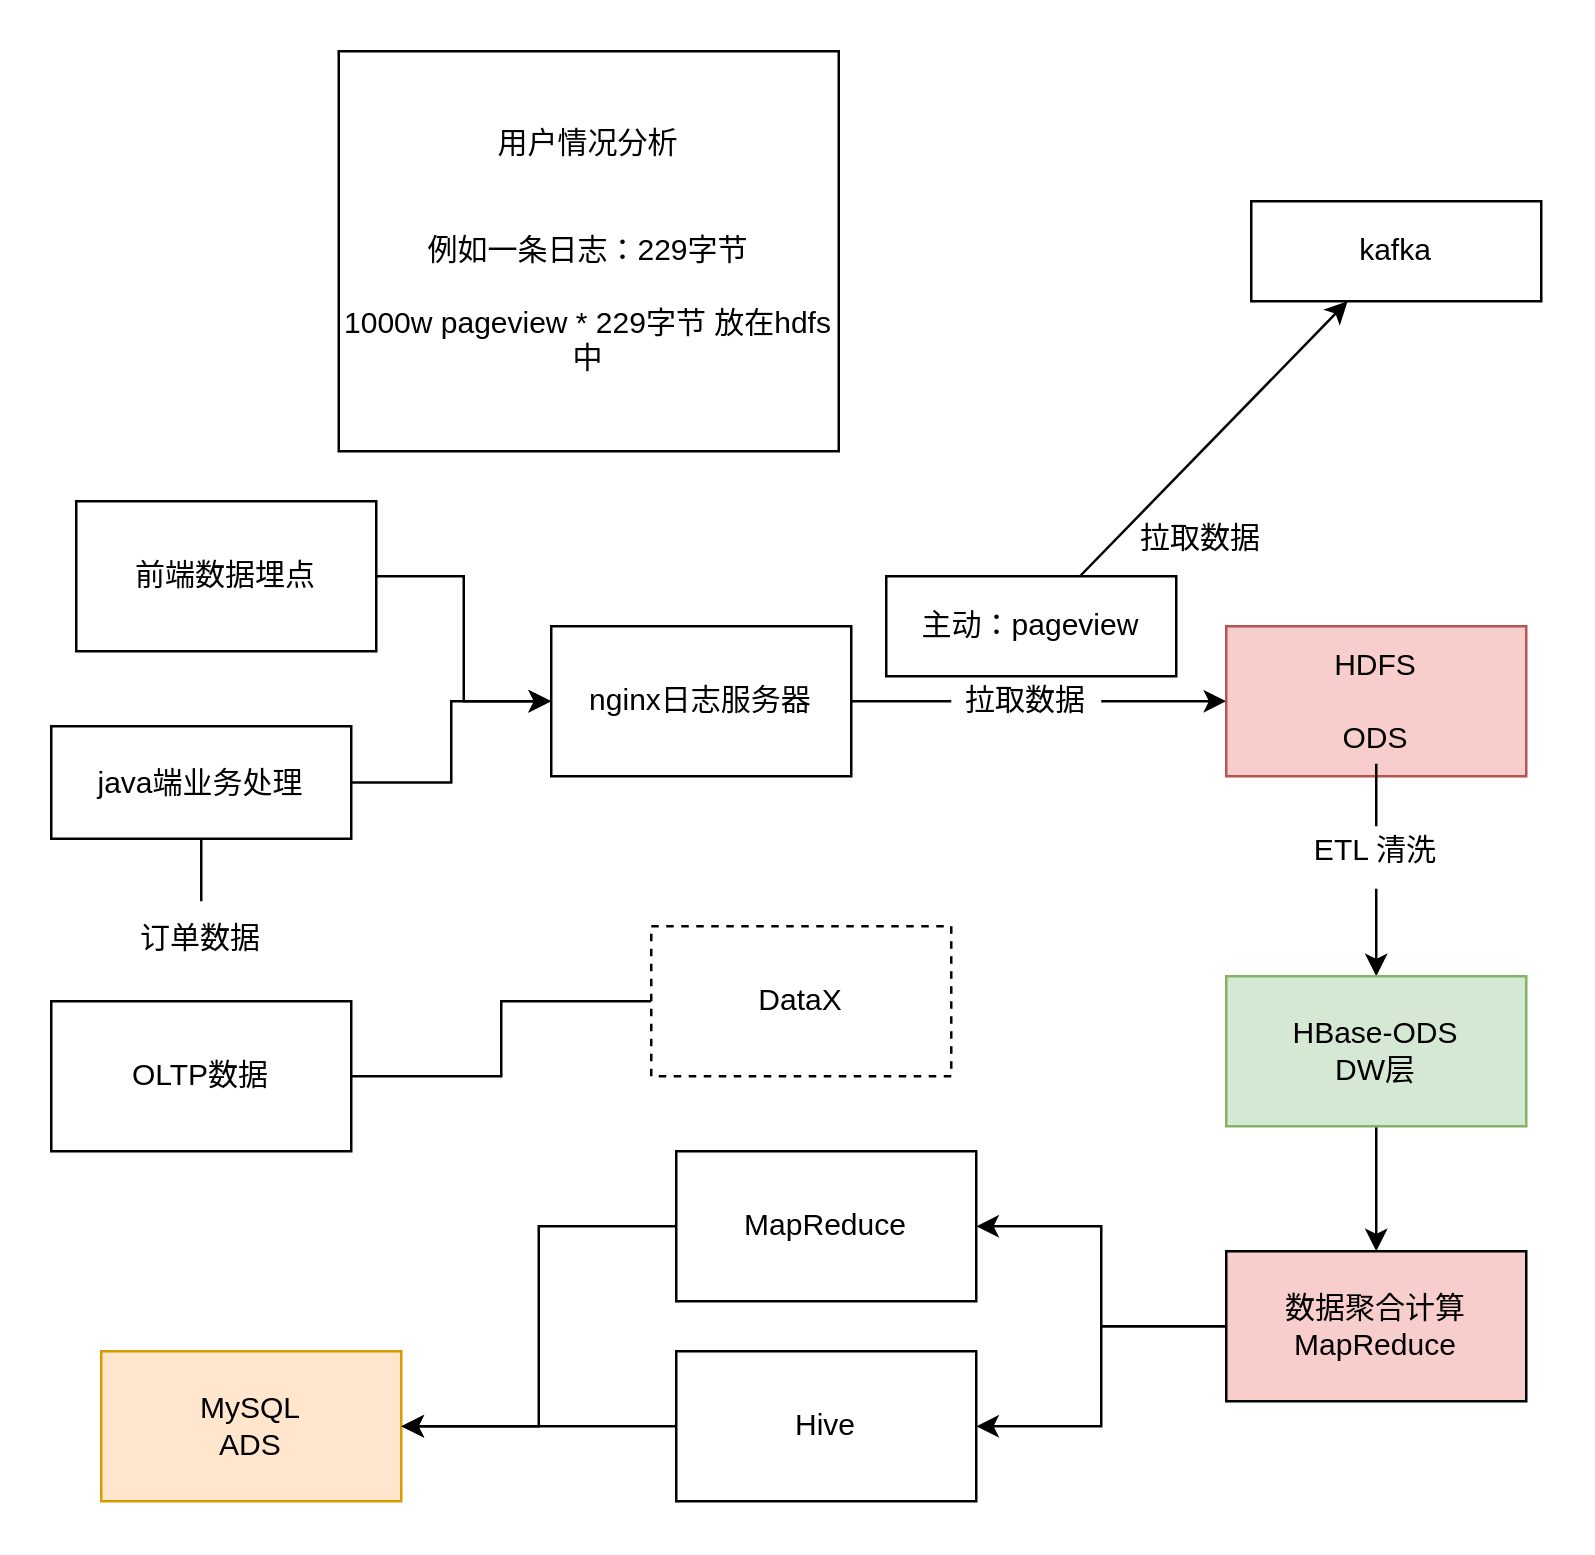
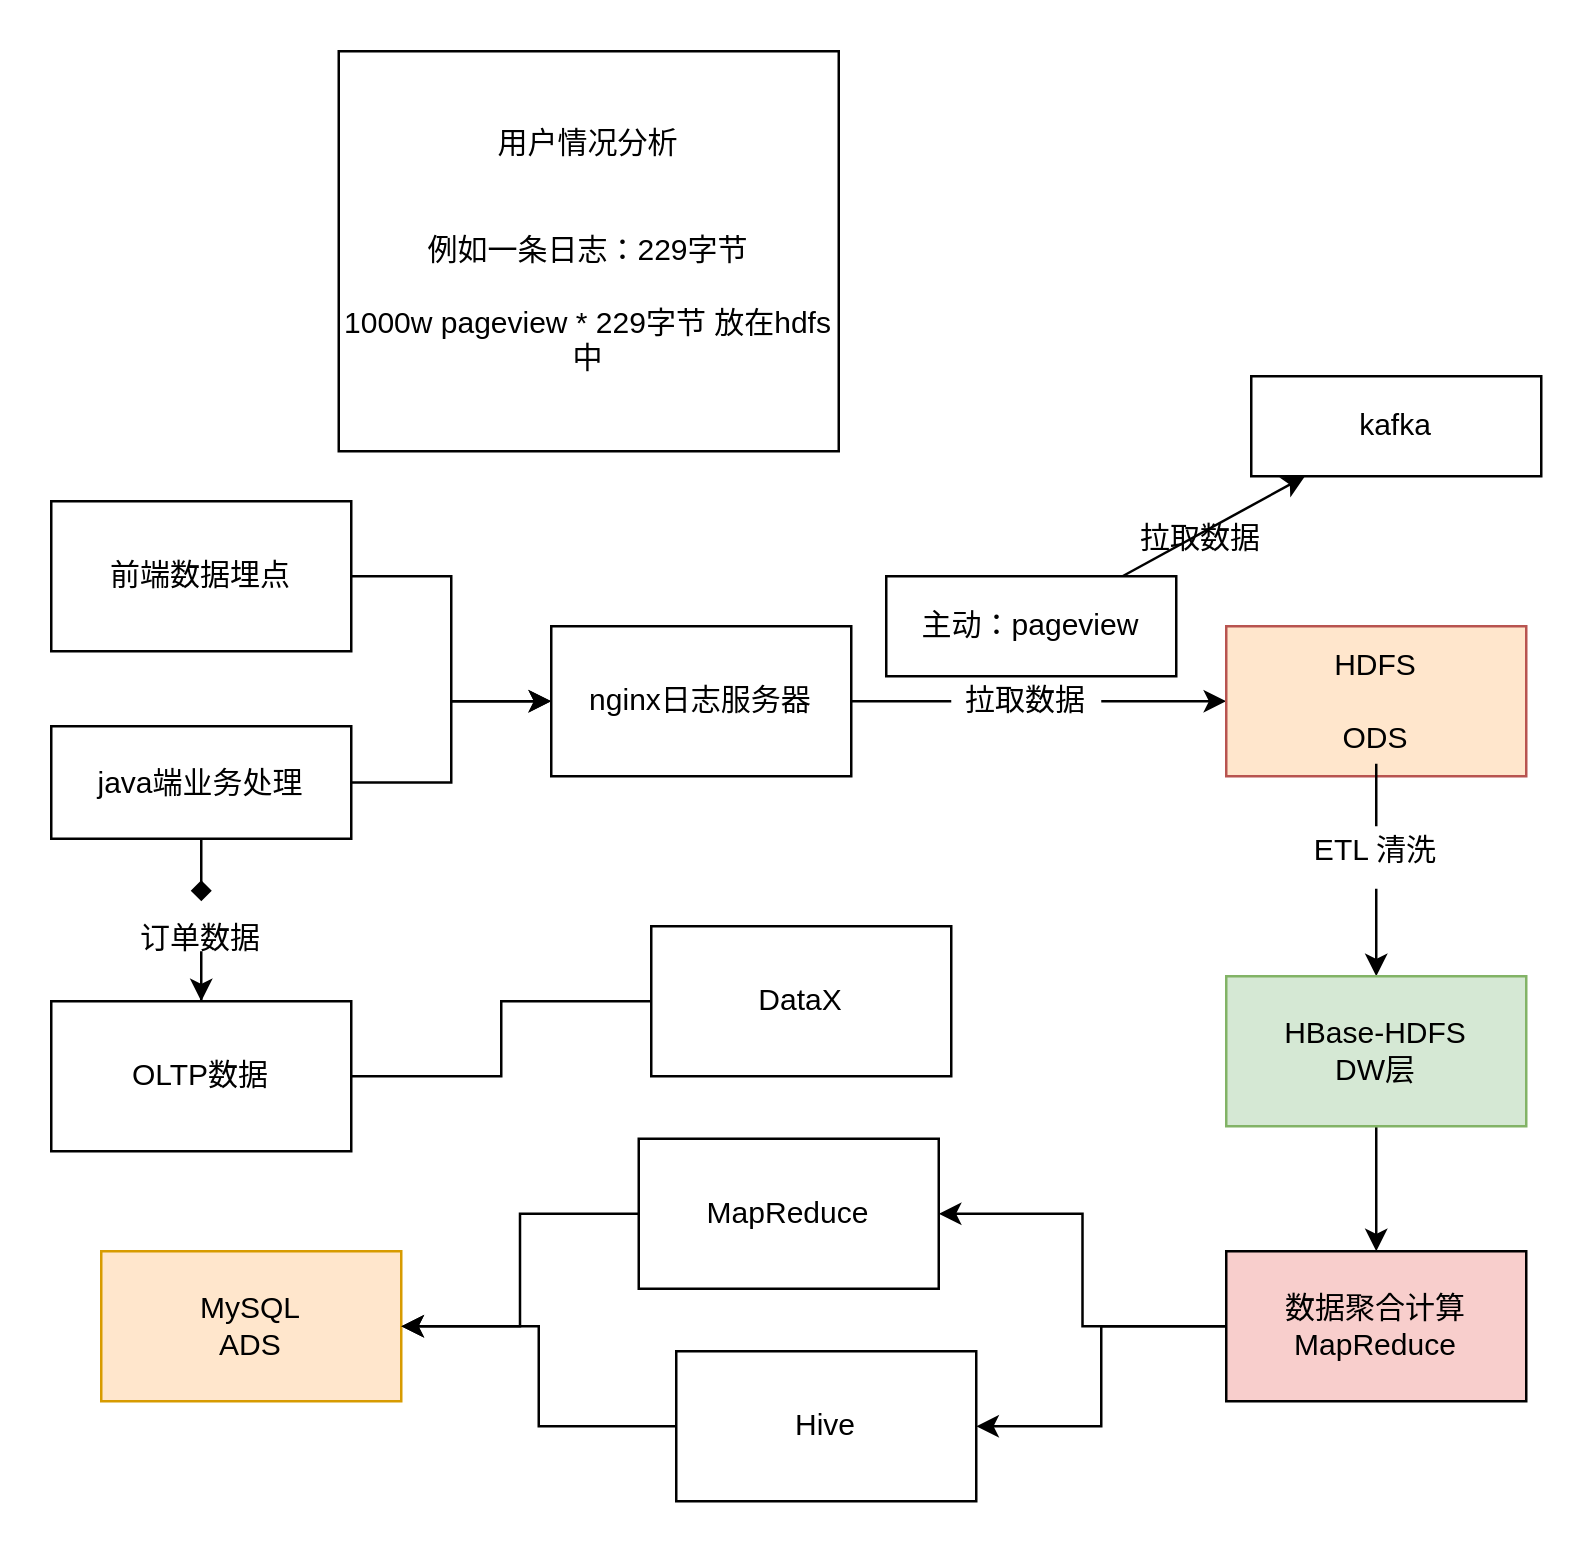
- <mxCell id="14" value="kafka" style="rounded=0;whiteSpace=wrap;html=1;" vertex="1" parent="1"><mxGeometry x="500" y="80" width="116" height="40" as="geometry" /></mxCell>
+ <mxCell id="14" value="kafka" style="rounded=0;whiteSpace=wrap;html=1;" vertex="1" parent="1"><mxGeometry x="500" y="150" width="116" height="40" as="geometry" /></mxCell>
- <mxCell id="3" value="前端数据埋点" style="rounded=0;whiteSpace=wrap;html=1;" vertex="1" parent="1"><mxGeometry x="30" y="200" width="120" height="60" as="geometry" /></mxCell>
+ <mxCell id="3" value="前端数据埋点" style="rounded=0;whiteSpace=wrap;html=1;" vertex="1" parent="1"><mxGeometry x="20" y="200" width="120" height="60" as="geometry" /></mxCell>
- <mxCell id="10" value="HDFS&lt;br&gt;&lt;br&gt;ODS" style="rounded=0;whiteSpace=wrap;html=1;fillColor=#f8cecc;strokeColor=#b85450;" vertex="1" parent="1"><mxGeometry x="490" y="250" width="120" height="60" as="geometry" /></mxCell>
+ <mxCell id="10" value="HDFS&lt;br&gt;&lt;br&gt;ODS" style="rounded=0;whiteSpace=wrap;html=1;fillColor=#ffe6cc;strokeColor=#b85450;" vertex="1" parent="1"><mxGeometry x="490" y="250" width="120" height="60" as="geometry" /></mxCell>
- <mxCell id="31" value="" style="edgeStyle=orthogonalEdgeStyle;rounded=0;orthogonalLoop=1;jettySize=auto;html=1;entryX=0.5;entryY=0;entryDx=0;entryDy=0;endArrow=none;" edge="1" parent="1" source="6" target="30"><mxGeometry relative="1" as="geometry"><mxPoint x="80" y="350" as="sourcePoint" /><mxPoint x="80" y="400" as="targetPoint" /></mxGeometry></mxCell>
+ <mxCell id="31" value="" style="edgeStyle=orthogonalEdgeStyle;rounded=0;orthogonalLoop=1;jettySize=auto;html=1;entryX=0.5;entryY=0;entryDx=0;entryDy=0;endArrow=diamond;" edge="1" parent="1" source="6" target="30"><mxGeometry relative="1" as="geometry"><mxPoint x="80" y="350" as="sourcePoint" /><mxPoint x="80" y="400" as="targetPoint" /></mxGeometry></mxCell>
+ <mxCell id="5" style="edgeStyle=orthogonalEdgeStyle;rounded=0;orthogonalLoop=1;jettySize=auto;html=1;entryX=0.5;entryY=0;entryDx=0;entryDy=0;startArrow=none;" edge="1" parent="1" source="30" target="28"><mxGeometry relative="1" as="geometry" /></mxCell>
- <mxCell id="29" value="DataX" style="whiteSpace=wrap;html=1;rounded=0;dashed=1;" vertex="1" parent="1"><mxGeometry x="260" y="370" width="120" height="60" as="geometry" /></mxCell>
+ <mxCell id="29" value="DataX" style="whiteSpace=wrap;html=1;rounded=0;" vertex="1" parent="1"><mxGeometry x="260" y="370" width="120" height="60" as="geometry" /></mxCell>
- <mxCell id="16" value="HBase-ODS&lt;br&gt;DW层" style="rounded=0;whiteSpace=wrap;html=1;fillColor=#d5e8d4;strokeColor=#82b366;" vertex="1" parent="1"><mxGeometry x="490" y="390" width="120" height="60" as="geometry" /></mxCell>
+ <mxCell id="16" value="HBase-HDFS&lt;br&gt;DW层" style="rounded=0;whiteSpace=wrap;html=1;fillColor=#d5e8d4;strokeColor=#82b366;" vertex="1" parent="1"><mxGeometry x="490" y="390" width="120" height="60" as="geometry" /></mxCell>
- <mxCell id="24" value="MapReduce" style="rounded=0;whiteSpace=wrap;html=1;" vertex="1" parent="1"><mxGeometry x="270" y="460" width="120" height="60" as="geometry" /></mxCell>
+ <mxCell id="24" value="MapReduce" style="rounded=0;whiteSpace=wrap;html=1;" vertex="1" parent="1"><mxGeometry x="255" y="455" width="120" height="60" as="geometry" /></mxCell>
- <mxCell id="22" value="MySQL&lt;br&gt;ADS" style="whiteSpace=wrap;html=1;rounded=0;fillColor=#ffe6cc;strokeColor=#d79b00;" vertex="1" parent="1"><mxGeometry x="40" y="540" width="120" height="60" as="geometry" /></mxCell>
+ <mxCell id="22" value="MySQL&lt;br&gt;ADS" style="whiteSpace=wrap;html=1;rounded=0;fillColor=#ffe6cc;strokeColor=#d79b00;" vertex="1" parent="1"><mxGeometry x="40" y="500" width="120" height="60" as="geometry" /></mxCell>
